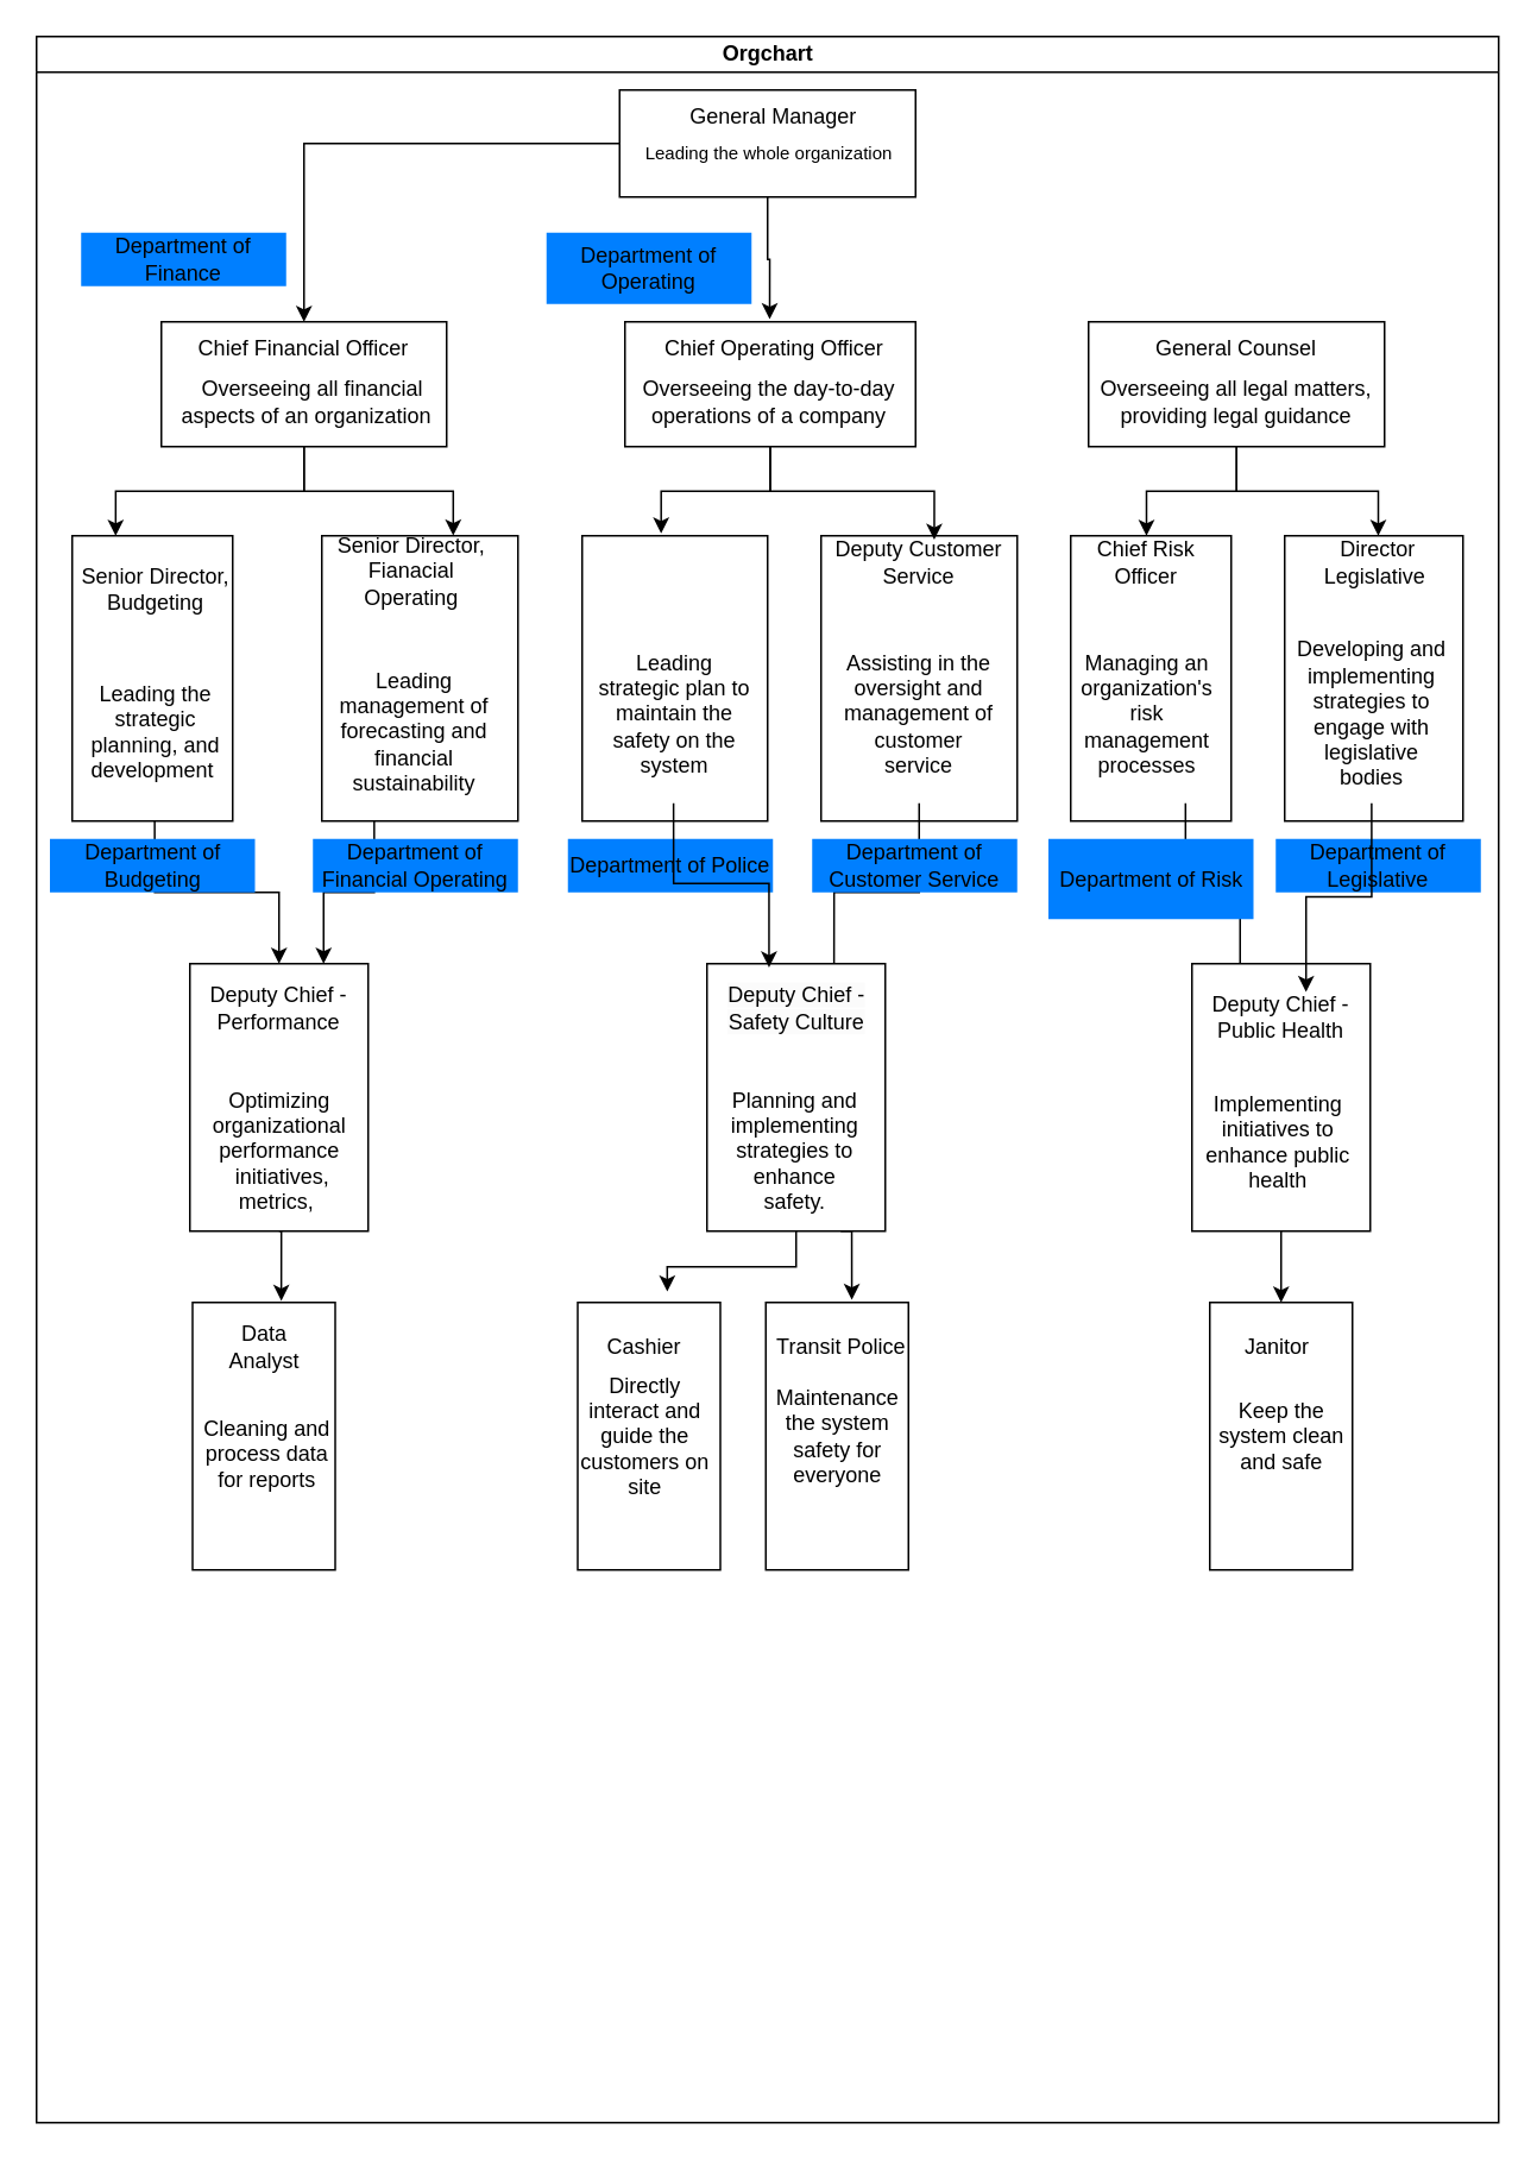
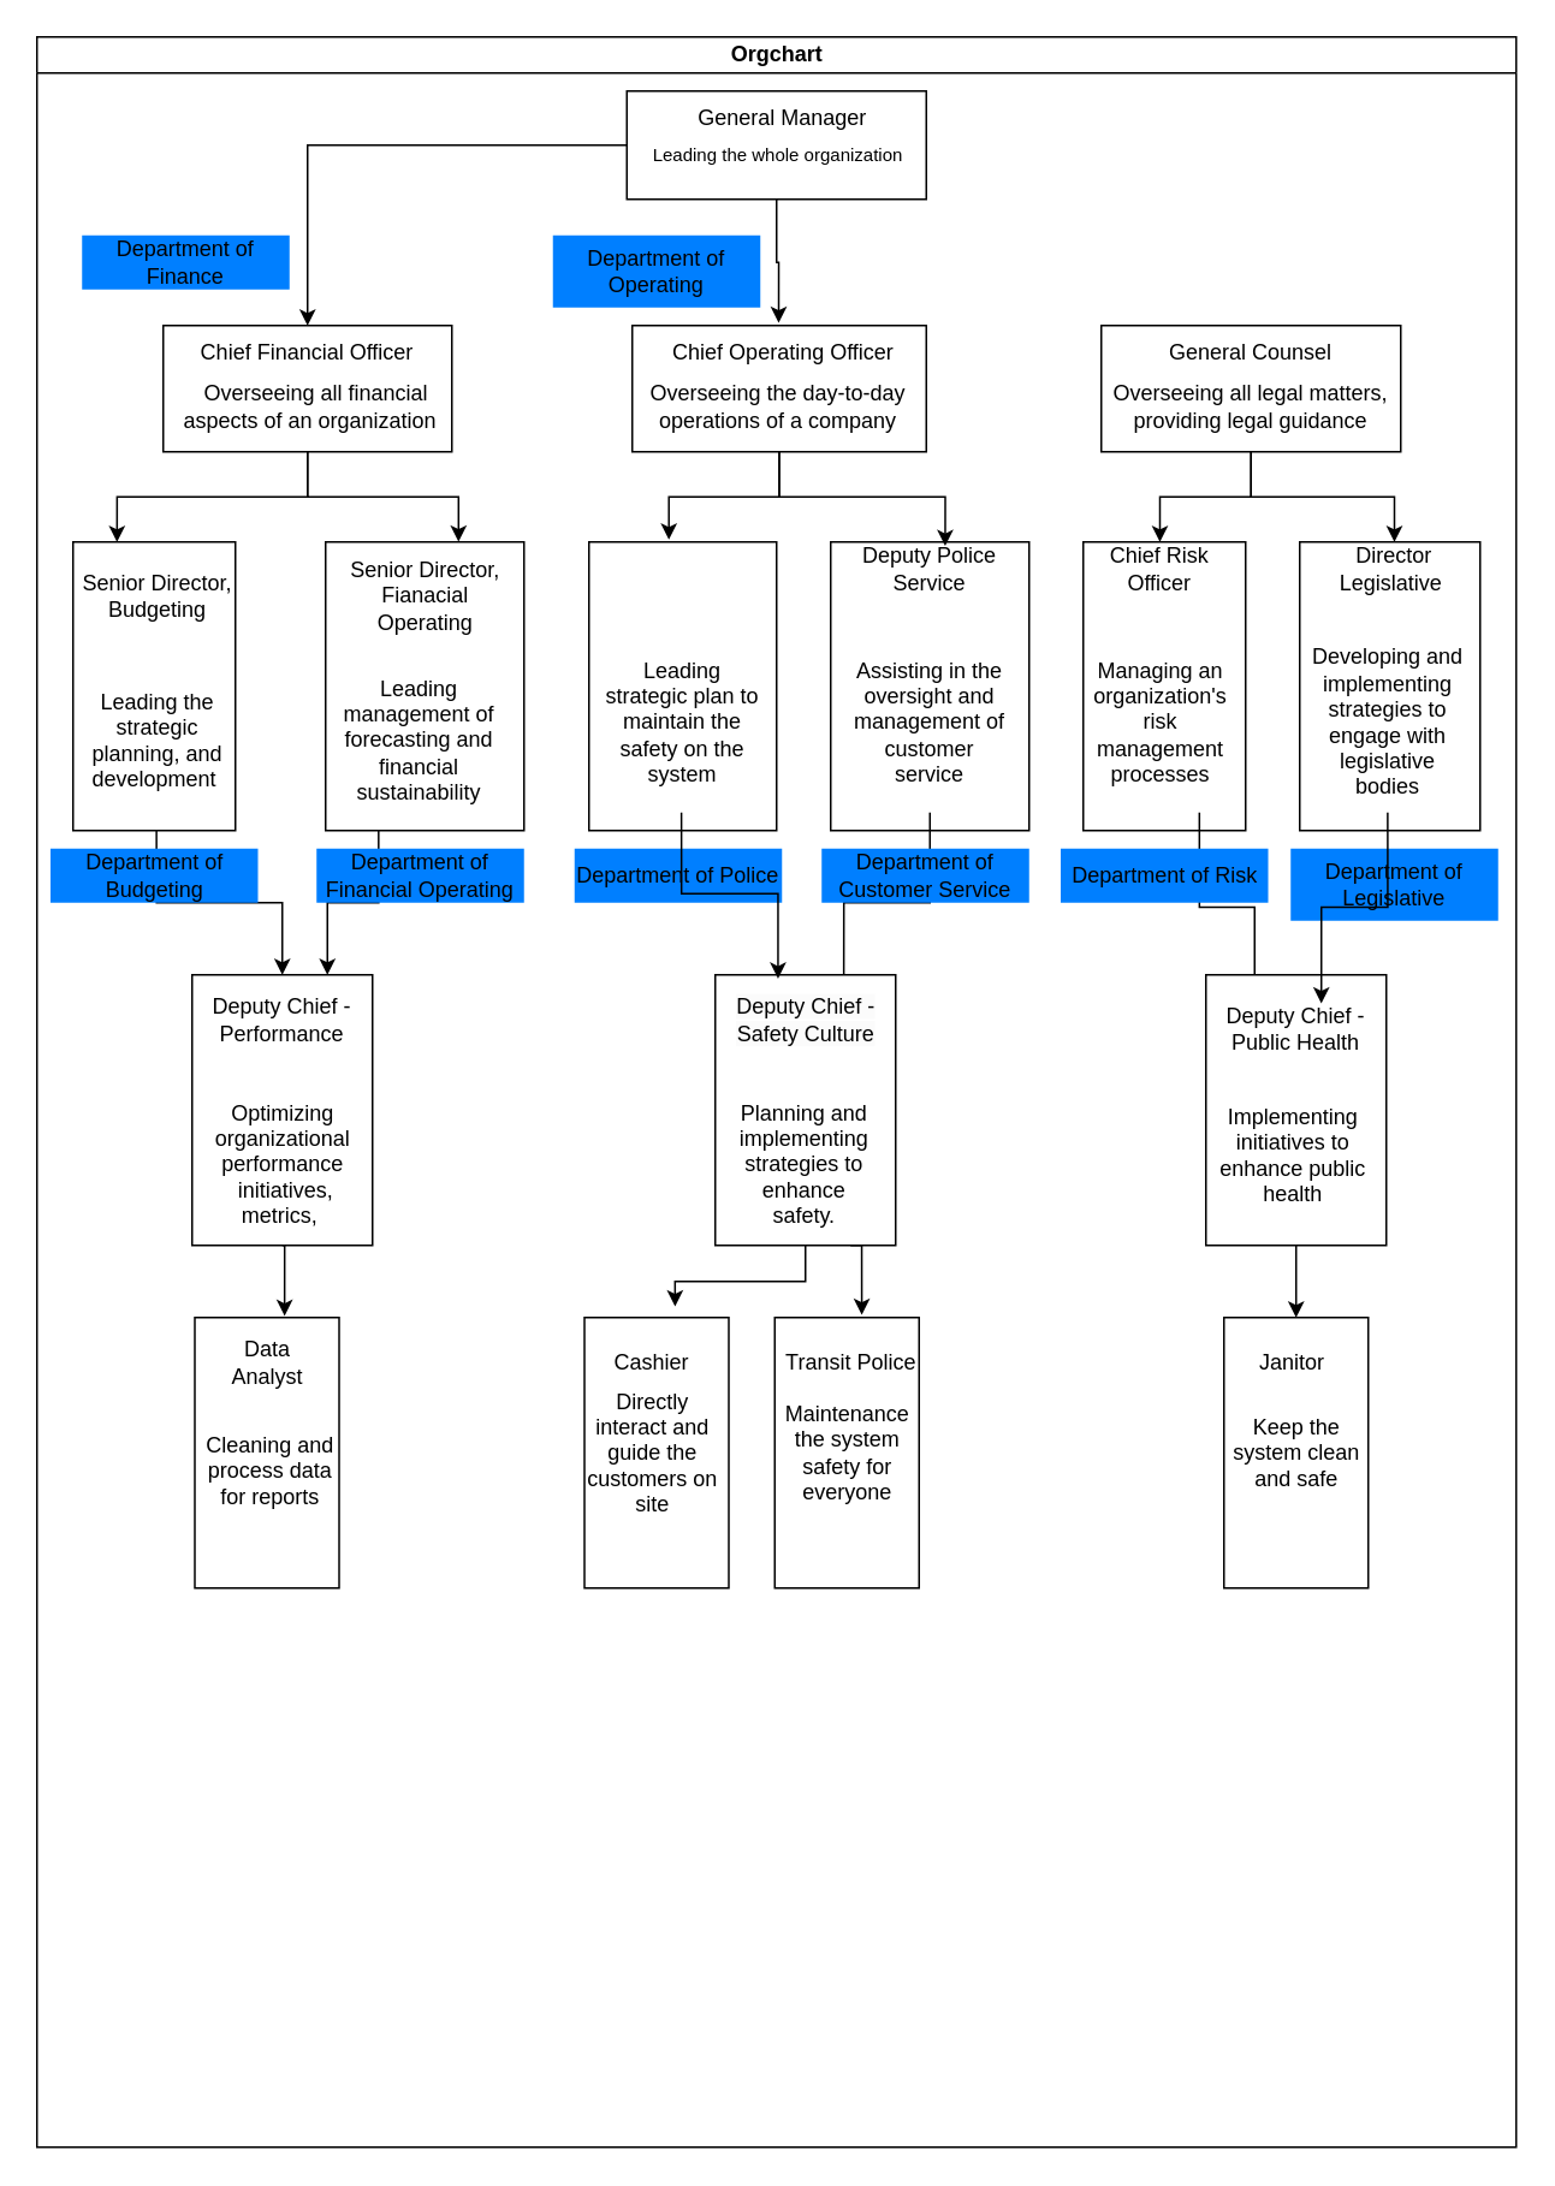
- <mxCell id="22" value="Deputy Customer Service" style="text;html=1;align=center;verticalAlign=middle;whiteSpace=wrap;rounded=0;" vertex="1" parent="2"><mxGeometry x="440" y="280" width="110" height="30" as="geometry" /></mxCell>
+ <mxCell id="22" value="Deputy Police Service" style="text;html=1;align=center;verticalAlign=middle;whiteSpace=wrap;rounded=0;" vertex="1" parent="2"><mxGeometry x="440" y="280" width="110" height="30" as="geometry" /></mxCell>
- <mxCell id="21" value="Senior Director, Fianacial Operating" style="text;html=1;align=center;verticalAlign=middle;whiteSpace=wrap;rounded=0;" vertex="1" parent="2"><mxGeometry x="162.5" y="285" width="95" height="30" as="geometry" /></mxCell>
+ <mxCell id="21" value="Senior Director, Fianacial Operating" style="text;html=1;align=center;verticalAlign=middle;whiteSpace=wrap;rounded=0;" vertex="1" parent="2"><mxGeometry x="167.5" y="295" width="95" height="30" as="geometry" /></mxCell>
- <mxCell id="51" value="Department of Legislative" style="text;html=1;align=center;verticalAlign=middle;whiteSpace=wrap;rounded=0;fillColor=#007FFF;" vertex="1" parent="2"><mxGeometry x="695" y="450" width="115" height="30" as="geometry" /></mxCell>
+ <mxCell id="51" value="Department of Legislative" style="text;html=1;align=center;verticalAlign=middle;whiteSpace=wrap;rounded=0;fillColor=#007FFF;" vertex="1" parent="2"><mxGeometry x="695" y="450" width="115" height="40" as="geometry" /></mxCell>
- <mxCell id="50" value="Department of Risk" style="text;html=1;align=center;verticalAlign=middle;whiteSpace=wrap;rounded=0;fillColor=#007FFF;" vertex="1" parent="2"><mxGeometry x="567.5" y="450" width="115" height="45" as="geometry" /></mxCell>
+ <mxCell id="50" value="Department of Risk" style="text;html=1;align=center;verticalAlign=middle;whiteSpace=wrap;rounded=0;fillColor=#007FFF;" vertex="1" parent="2"><mxGeometry x="567.5" y="450" width="115" height="30" as="geometry" /></mxCell>
